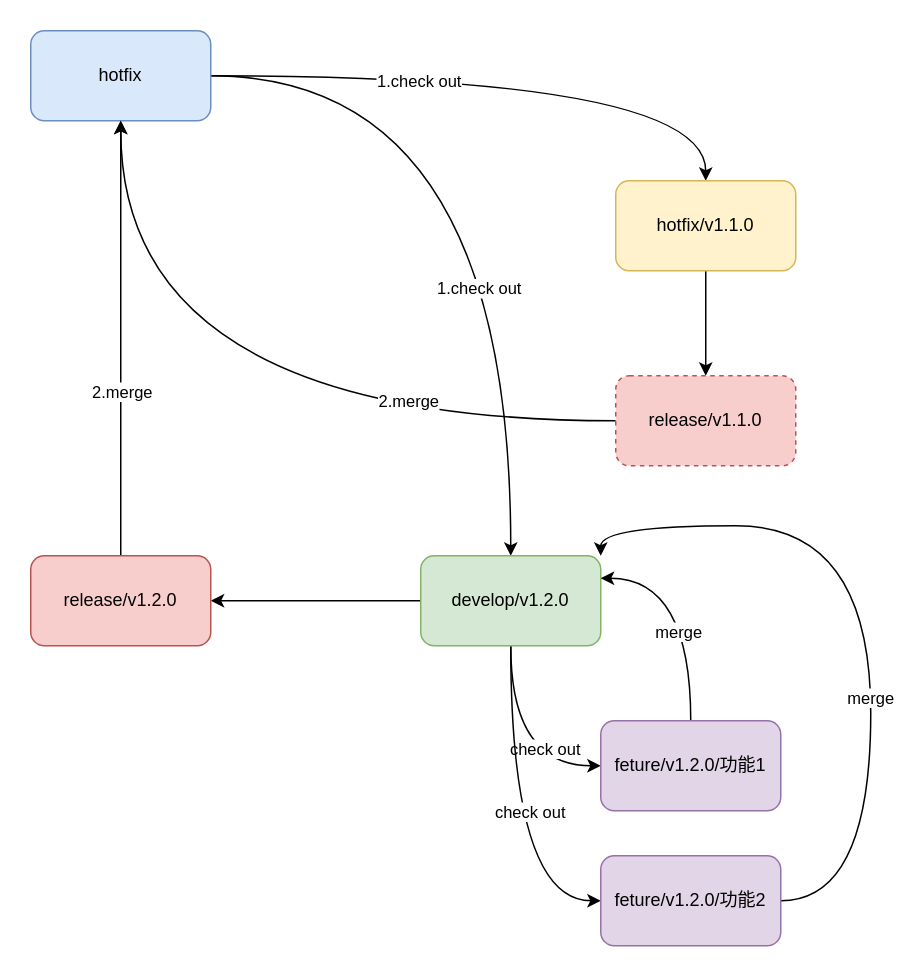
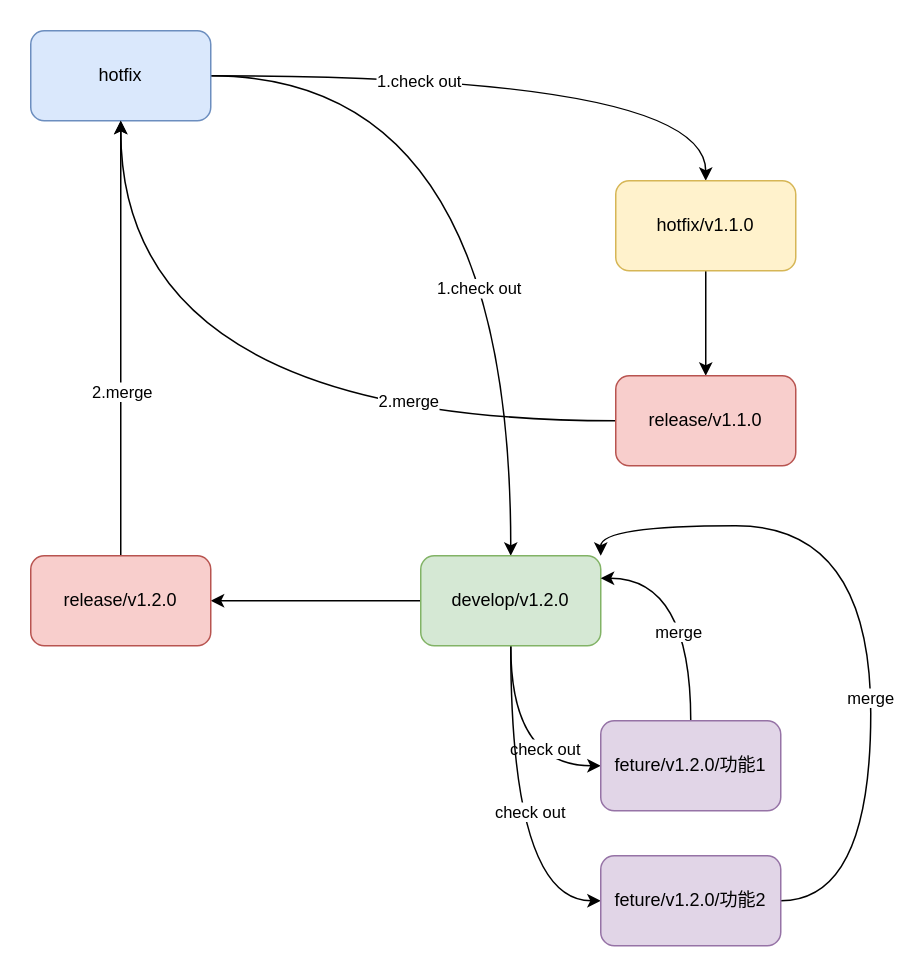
- <mxCell id="11" value="release/v1.1.0" style="rounded=1;whiteSpace=wrap;html=1;fillColor=#f8cecc;strokeColor=#b85450;dashed=1;" vertex="1" parent="1"><mxGeometry x="410" y="250" width="120" height="60" as="geometry" /></mxCell>
+ <mxCell id="11" value="release/v1.1.0" style="rounded=1;whiteSpace=wrap;html=1;fillColor=#f8cecc;strokeColor=#b85450;" vertex="1" parent="1"><mxGeometry x="410" y="250" width="120" height="60" as="geometry" /></mxCell>
